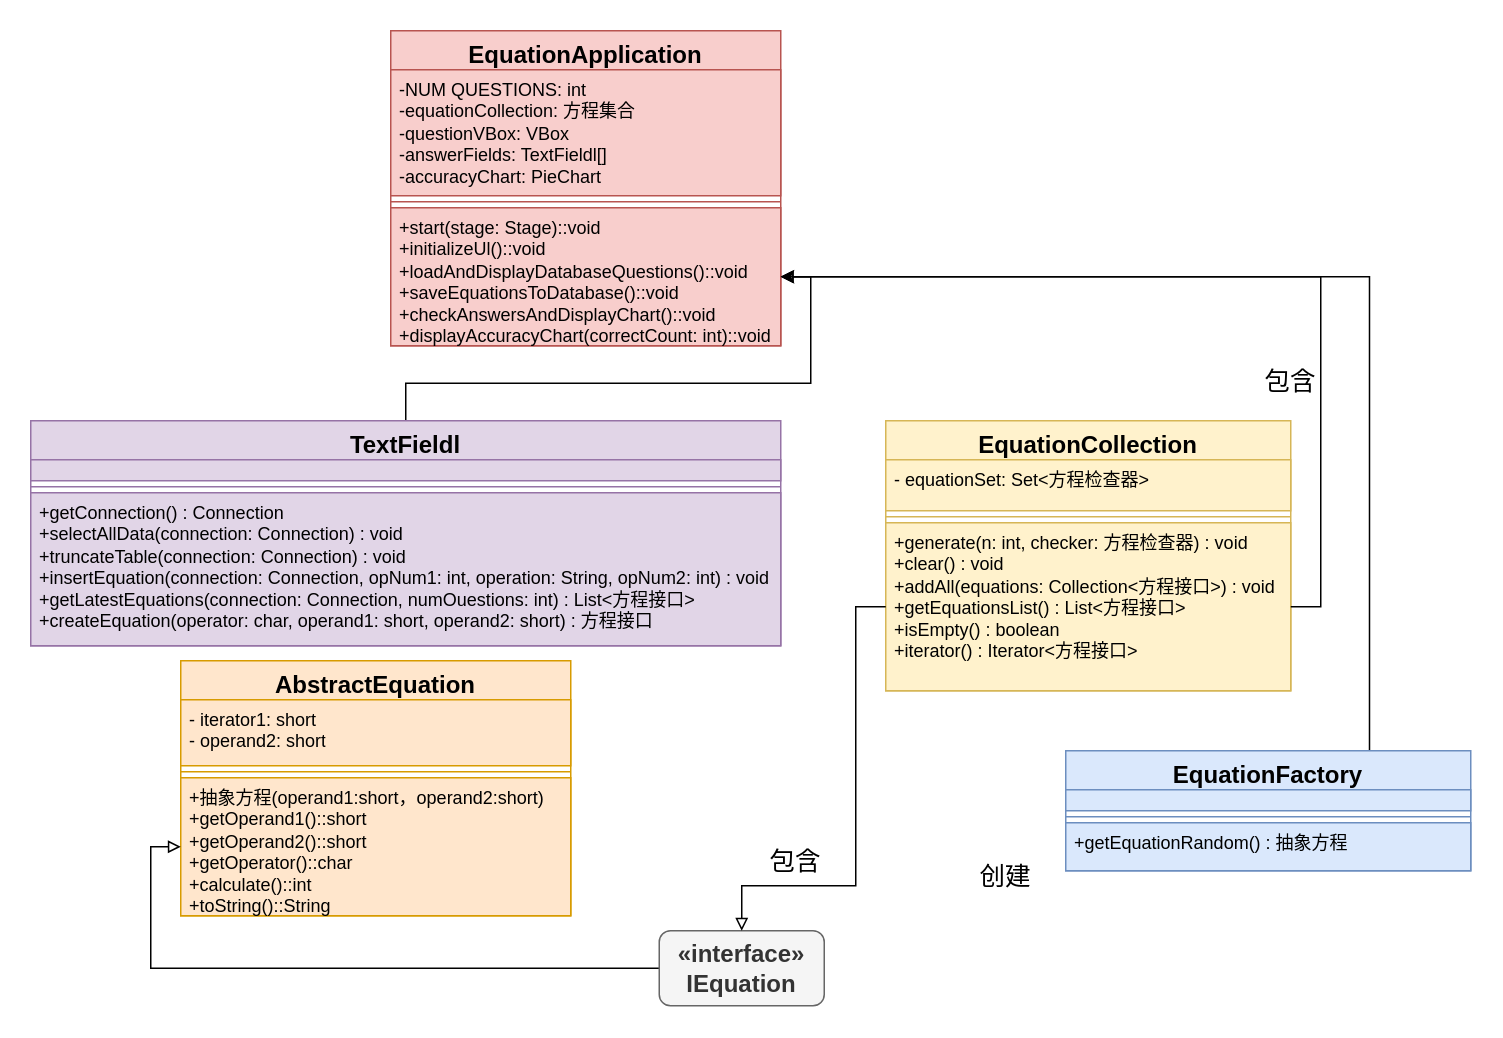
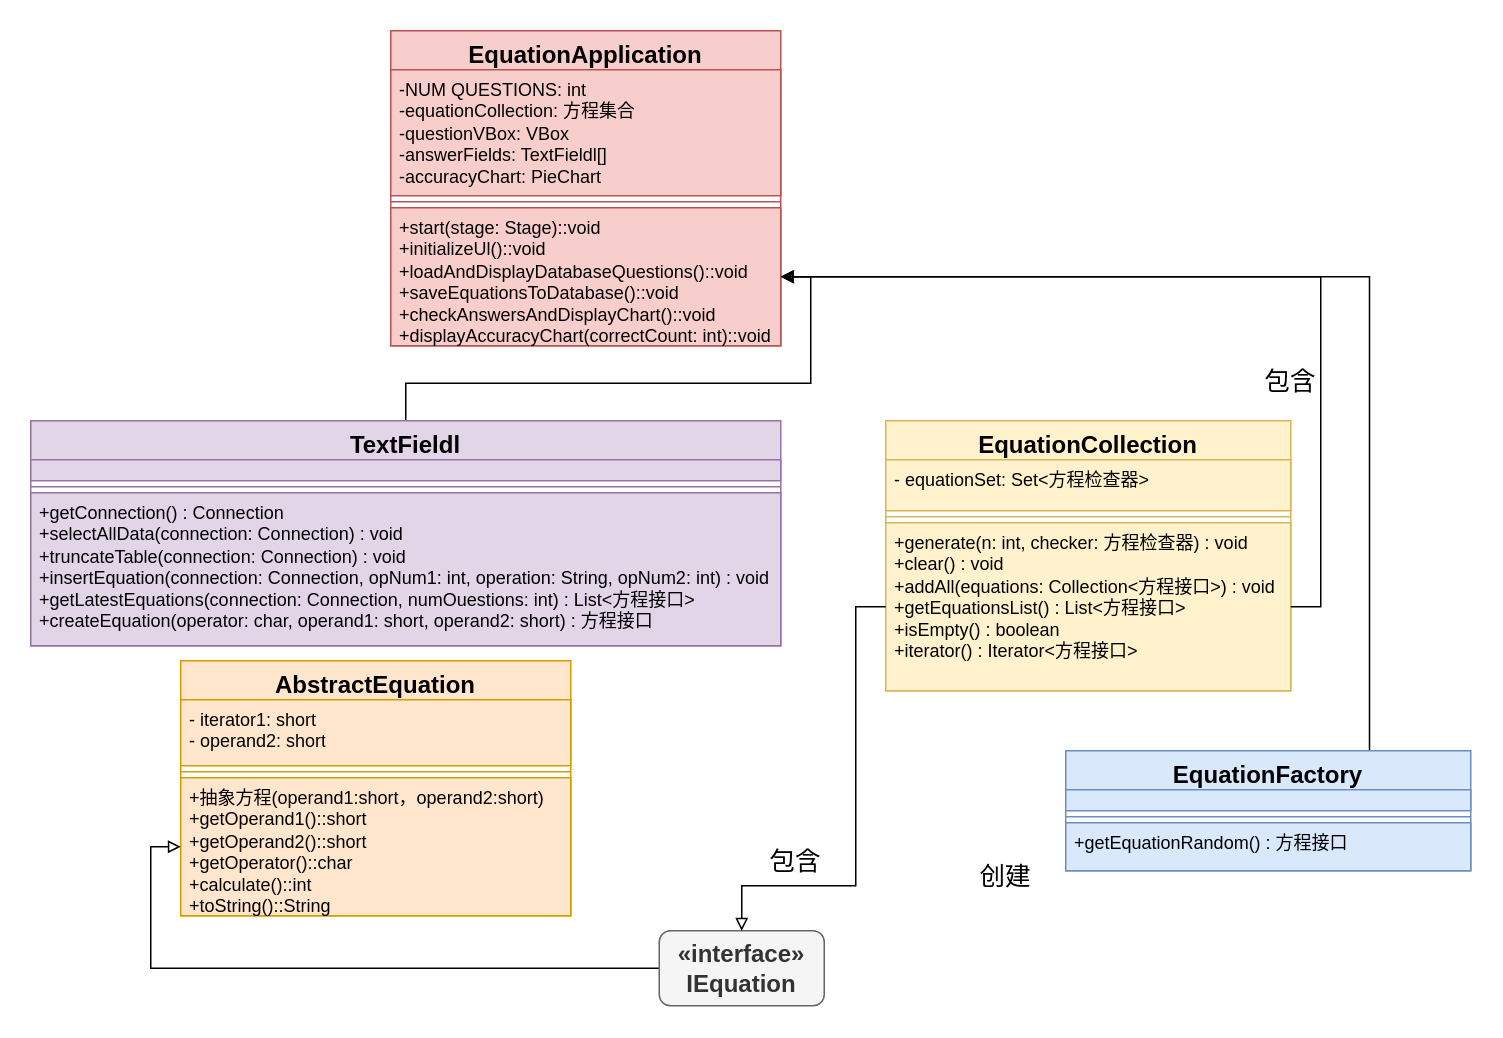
- <mxCell id="23" value="&lt;div&gt;+getEquationRandom() : 抽象方程&lt;/div&gt;&lt;div&gt;&lt;br&gt;&lt;/div&gt;" style="text;strokeColor=#6c8ebf;fillColor=#dae8fc;align=left;verticalAlign=top;spacingLeft=4;spacingRight=4;overflow=hidden;rotatable=0;points=[[0,0.5],[1,0.5]];portConstraint=eastwest;whiteSpace=wrap;html=1;" vertex="1" parent="20"><mxGeometry y="48" width="270" height="32" as="geometry" /></mxCell>
+ <mxCell id="23" value="&lt;div&gt;+getEquationRandom() : 方程接口&lt;/div&gt;&lt;div&gt;&lt;br&gt;&lt;/div&gt;" style="text;strokeColor=#6c8ebf;fillColor=#dae8fc;align=left;verticalAlign=top;spacingLeft=4;spacingRight=4;overflow=hidden;rotatable=0;points=[[0,0.5],[1,0.5]];portConstraint=eastwest;whiteSpace=wrap;html=1;" vertex="1" parent="20"><mxGeometry y="48" width="270" height="32" as="geometry" /></mxCell>
